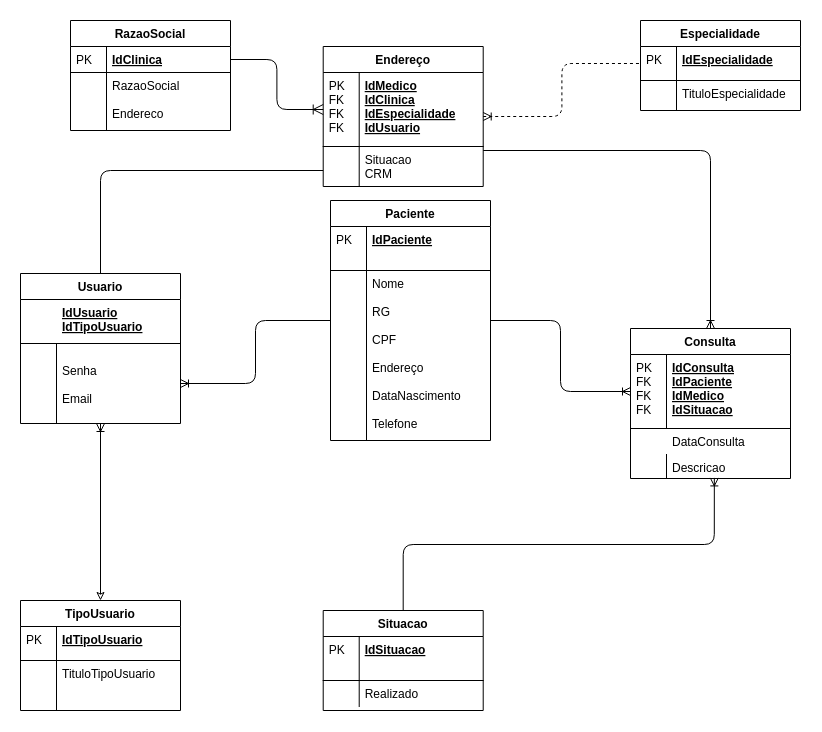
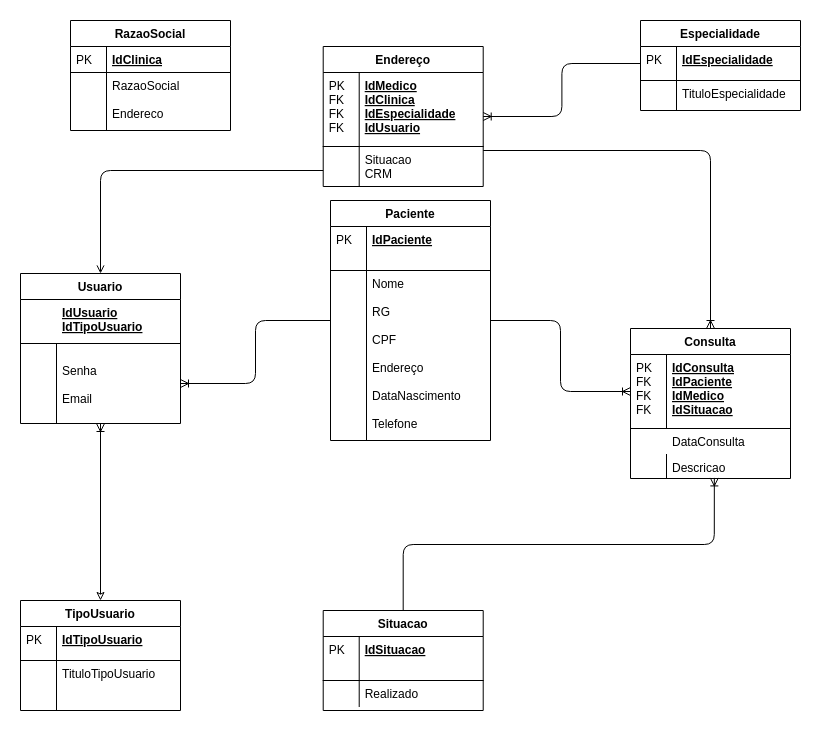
- <mxCell id="15" value="" style="edgeStyle=orthogonalEdgeStyle;endArrow=ERoneToMany;startArrow=none;shadow=0;strokeWidth=1;endSize=8;startSize=8;endFill=0;startFill=0;" parent="1" source="3" target="11" edge="1"><mxGeometry width="100" height="100" relative="1" as="geometry"><mxPoint x="300" y="320" as="sourcePoint" /><mxPoint x="400" y="220" as="targetPoint" /></mxGeometry></mxCell>
- <mxCell id="7" style="edgeStyle=orthogonalEdgeStyle;rounded=1;orthogonalLoop=1;jettySize=auto;html=1;startArrow=ERoneToMany;startFill=0;endArrow=none;endFill=0;entryX=0;entryY=0.5;entryDx=0;entryDy=0;dashed=1;" parent="1" source="10" target="17" edge="1"><mxGeometry relative="1" as="geometry"><mxPoint x="620" y="33" as="targetPoint" /></mxGeometry></mxCell>
+ <mxCell id="7" style="edgeStyle=orthogonalEdgeStyle;rounded=1;orthogonalLoop=1;jettySize=auto;html=1;startArrow=ERoneToMany;startFill=0;endArrow=none;endFill=0;entryX=0;entryY=0.5;entryDx=0;entryDy=0;" parent="1" source="10" target="17" edge="1"><mxGeometry relative="1" as="geometry"><mxPoint x="620" y="33" as="targetPoint" /></mxGeometry></mxCell>
- <mxCell id="8" style="edgeStyle=orthogonalEdgeStyle;rounded=1;orthogonalLoop=1;jettySize=auto;html=1;startArrow=none;startFill=0;endArrow=none;endFill=0;" parent="1" source="10" target="41" edge="1"><mxGeometry relative="1" as="geometry"><Array as="points"><mxPoint x="100" y="170" /></Array></mxGeometry></mxCell>
+ <mxCell id="8" style="edgeStyle=orthogonalEdgeStyle;rounded=1;orthogonalLoop=1;jettySize=auto;html=1;startArrow=none;startFill=0;endArrow=open;endFill=0;" parent="1" source="10" target="41" edge="1"><mxGeometry relative="1" as="geometry"><Array as="points"><mxPoint x="100" y="170" /></Array></mxGeometry></mxCell>
